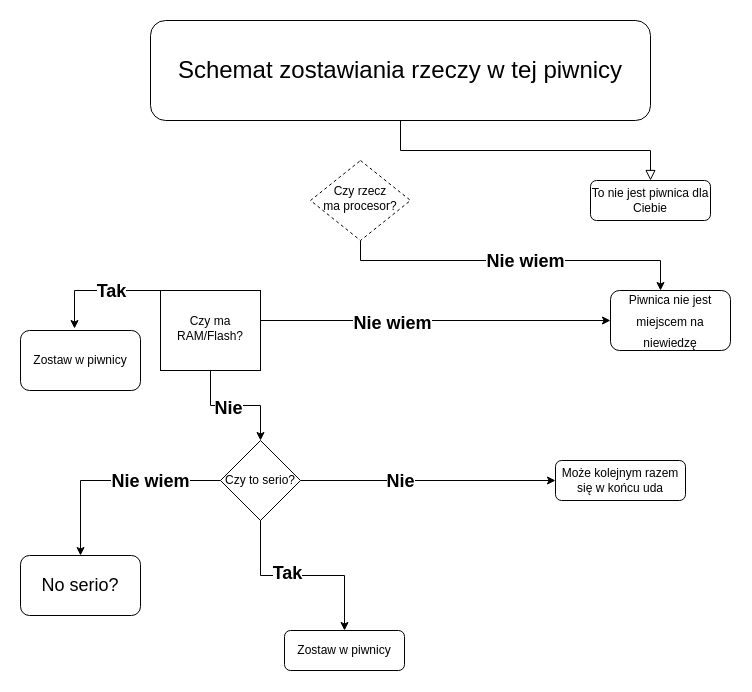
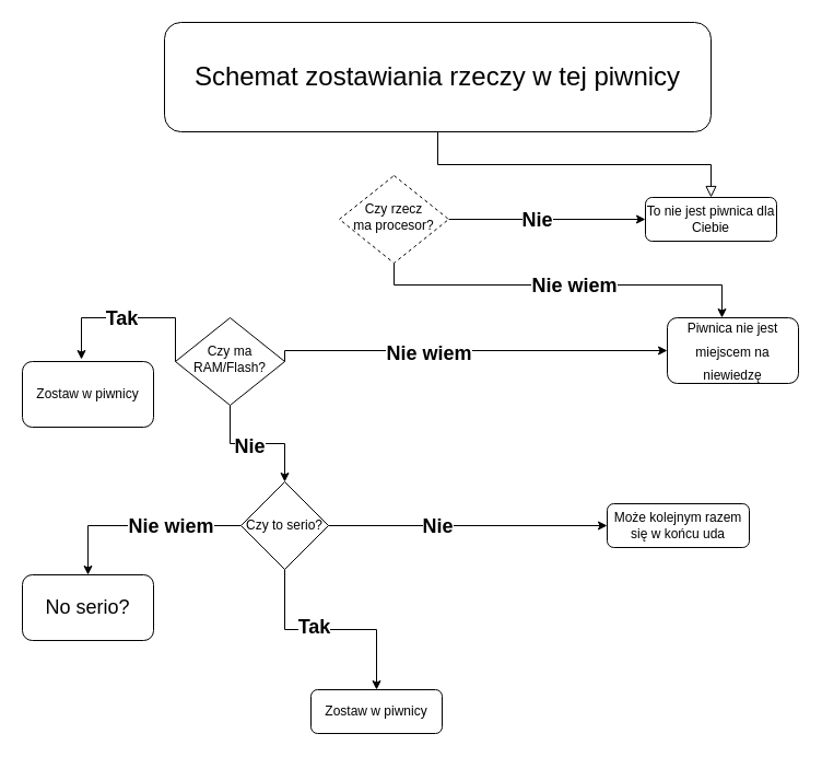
+ <mxCell id="6" style="edgeStyle=orthogonalEdgeStyle;rounded=0;orthogonalLoop=1;jettySize=auto;html=1;fontSize=18;" edge="1" parent="1" source="8" target="9"><mxGeometry relative="1" as="geometry" /></mxCell>
+ <mxCell id="7" value="Nie" style="edgeLabel;html=1;align=center;verticalAlign=middle;resizable=0;points=[];fontSize=18;fontStyle=1" vertex="1" connectable="0" parent="6"><mxGeometry x="-0.344" y="-2" relative="1" as="geometry"><mxPoint x="21" y="-2" as="offset" /></mxGeometry></mxCell>
- <mxCell id="16" value="Czy ma RAM/Flash?" style="whiteSpace=wrap;html=1;shadow=0;fontFamily=Helvetica;fontSize=12;align=center;strokeWidth=1;spacing=6;spacingTop=-4;rounded=0;" parent="1" vertex="1"><mxGeometry x="160" y="290" width="100" height="80" as="geometry" /></mxCell>
+ <mxCell id="16" value="Czy ma RAM/Flash?" style="rhombus;whiteSpace=wrap;html=1;shadow=0;fontFamily=Helvetica;fontSize=12;align=center;strokeWidth=1;spacing=6;spacingTop=-4;" parent="1" vertex="1"><mxGeometry x="160" y="290" width="100" height="80" as="geometry" /></mxCell>
- <mxCell id="27" value="No serio?" style="rounded=1;whiteSpace=wrap;html=1;fontSize=18;" vertex="1" parent="1"><mxGeometry x="20" y="555" width="120" height="60" as="geometry" /></mxCell>
+ <mxCell id="27" value="No serio?" style="rounded=1;whiteSpace=wrap;html=1;fontSize=18;" vertex="1" parent="1"><mxGeometry x="20" y="525" width="120" height="60" as="geometry" /></mxCell>
